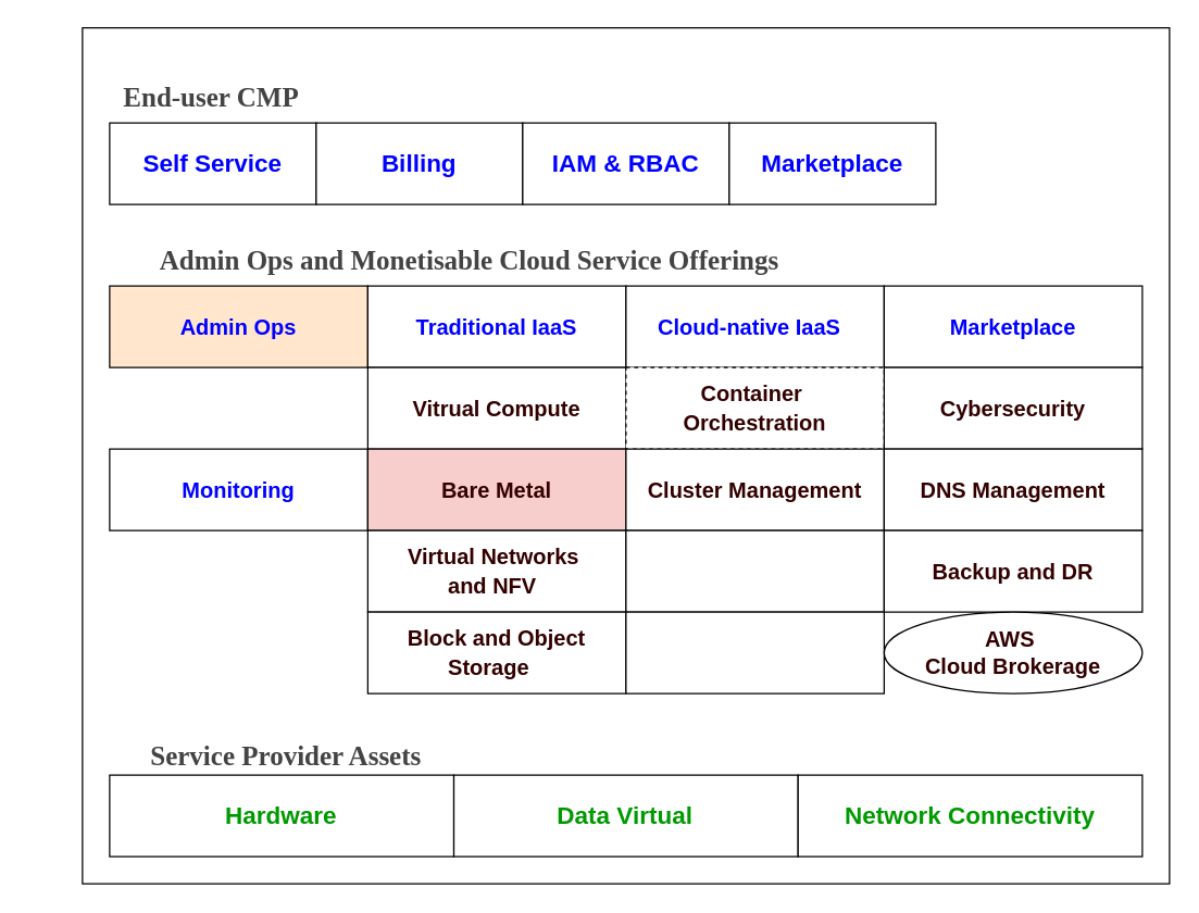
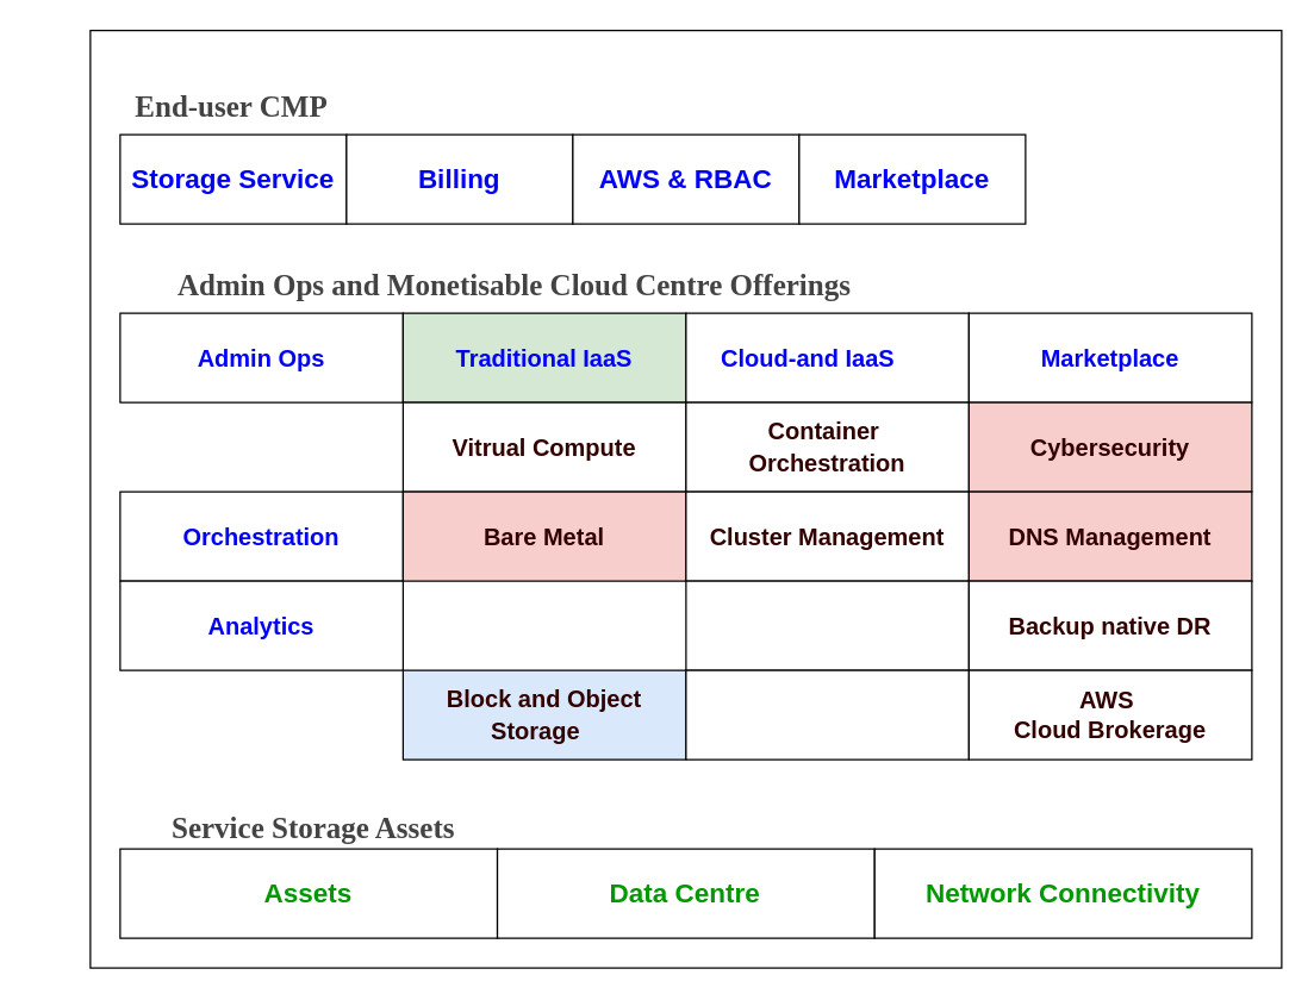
- <mxCell id="6" value="&lt;font color=&quot;#0000ff&quot; style=&quot;font-size: 18px;&quot;&gt;&lt;b&gt;Self Service&lt;/b&gt;&lt;/font&gt;" style="rounded=0;whiteSpace=wrap;html=1;fontStyle=0" parent="5" vertex="1"><mxGeometry width="152" height="60" as="geometry" /></mxCell>
+ <mxCell id="6" value="&lt;font color=&quot;#0000ff&quot; style=&quot;font-size: 18px;&quot;&gt;&lt;b&gt;Storage Service&lt;/b&gt;&lt;/font&gt;" style="rounded=0;whiteSpace=wrap;html=1;fontStyle=0" parent="5" vertex="1"><mxGeometry width="152" height="60" as="geometry" /></mxCell>
- <mxCell id="8" value="&lt;font style=&quot;font-size: 18px;&quot;&gt;IAM &amp;amp; RBAC&lt;/font&gt;" style="rounded=0;whiteSpace=wrap;html=1;fontStyle=1;fontSize=18;fontColor=#0000FF;" parent="5" vertex="1"><mxGeometry x="304" width="152" height="60" as="geometry" /></mxCell>
+ <mxCell id="8" value="&lt;font style=&quot;font-size: 18px;&quot;&gt;AWS &amp;amp; RBAC&lt;/font&gt;" style="rounded=0;whiteSpace=wrap;html=1;fontStyle=1;fontSize=18;fontColor=#0000FF;" parent="5" vertex="1"><mxGeometry x="304" width="152" height="60" as="geometry" /></mxCell>
- <mxCell id="4" value="&lt;p style=&quot;box-sizing: border-box; margin-top: 0px; text-align: left; background-color: rgb(255, 255, 255); font-size: 20px;&quot;&gt;&lt;font face=&quot;Tahoma&quot; style=&quot;font-size: 20px;&quot; color=&quot;#434343&quot;&gt;Admin Ops and Monetisable Cloud Service Offerings&lt;/font&gt;&lt;/p&gt;&lt;div style=&quot;box-sizing: border-box; color: rgb(47, 57, 65); font-family: &amp;quot;Lucida Grande&amp;quot;, &amp;quot;Lucida Sans&amp;quot;, &amp;quot;Lucida Sans Unicode&amp;quot;, sans-serif; font-size: 15px; text-align: left; background-color: rgb(255, 255, 255);&quot;&gt;&lt;/div&gt;" style="text;html=1;align=center;verticalAlign=middle;whiteSpace=wrap;rounded=0;fontStyle=1" parent="1" vertex="1"><mxGeometry x="30" y="190" width="630" height="20" as="geometry" /></mxCell>
+ <mxCell id="4" value="&lt;p style=&quot;box-sizing: border-box; margin-top: 0px; text-align: left; background-color: rgb(255, 255, 255); font-size: 20px;&quot;&gt;&lt;font face=&quot;Tahoma&quot; style=&quot;font-size: 20px;&quot; color=&quot;#434343&quot;&gt;Admin Ops and Monetisable Cloud Centre Offerings&lt;/font&gt;&lt;/p&gt;&lt;div style=&quot;box-sizing: border-box; color: rgb(47, 57, 65); font-family: &amp;quot;Lucida Grande&amp;quot;, &amp;quot;Lucida Sans&amp;quot;, &amp;quot;Lucida Sans Unicode&amp;quot;, sans-serif; font-size: 15px; text-align: left; background-color: rgb(255, 255, 255);&quot;&gt;&lt;/div&gt;" style="text;html=1;align=center;verticalAlign=middle;whiteSpace=wrap;rounded=0;fontStyle=1" parent="1" vertex="1"><mxGeometry x="30" y="190" width="630" height="20" as="geometry" /></mxCell>
- <mxCell id="11" value="&lt;font size=&quot;1&quot; style=&quot;&quot; color=&quot;#0000ff&quot;&gt;&lt;b style=&quot;font-style: normal; font-size: 16px;&quot;&gt;Admin Ops&lt;/b&gt;&lt;/font&gt;" style="rounded=0;whiteSpace=wrap;html=1;fontStyle=2;fillColor=#ffe6cc;" parent="10" vertex="1"><mxGeometry width="190" height="60" as="geometry" /></mxCell>
+ <mxCell id="11" value="&lt;font size=&quot;1&quot; style=&quot;&quot; color=&quot;#0000ff&quot;&gt;&lt;b style=&quot;font-style: normal; font-size: 16px;&quot;&gt;Admin Ops&lt;/b&gt;&lt;/font&gt;" style="rounded=0;whiteSpace=wrap;html=1;fontStyle=2" parent="10" vertex="1"><mxGeometry width="190" height="60" as="geometry" /></mxCell>
- <mxCell id="12" value="&lt;font style=&quot;font-size: 16px;&quot;&gt;Traditional IaaS&lt;/font&gt;" style="rounded=0;whiteSpace=wrap;html=1;fontStyle=1;fontColor=#0000FF;fontSize=18;" parent="10" vertex="1"><mxGeometry x="190" width="190" height="60" as="geometry" /></mxCell>
+ <mxCell id="12" value="&lt;font style=&quot;font-size: 16px;&quot;&gt;Traditional IaaS&lt;/font&gt;" style="rounded=0;whiteSpace=wrap;html=1;fontStyle=1;fontColor=#0000FF;fontSize=18;fillColor=#d5e8d4;" parent="10" vertex="1"><mxGeometry x="190" width="190" height="60" as="geometry" /></mxCell>
- <mxCell id="13" value="&lt;font style=&quot;font-size: 16px;&quot;&gt;Cloud-native IaaS&lt;span style=&quot;white-space:pre&quot;&gt;&#09;&lt;/span&gt;&lt;/font&gt;" style="rounded=0;whiteSpace=wrap;html=1;fontStyle=1;fontSize=18;fontColor=#0000FF;" parent="10" vertex="1"><mxGeometry x="380" width="190" height="60" as="geometry" /></mxCell>
+ <mxCell id="13" value="&lt;font style=&quot;font-size: 16px;&quot;&gt;Cloud-and IaaS&lt;span style=&quot;white-space:pre&quot;&gt;&#09;&lt;/span&gt;&lt;/font&gt;" style="rounded=0;whiteSpace=wrap;html=1;fontStyle=1;fontSize=18;fontColor=#0000FF;" parent="10" vertex="1"><mxGeometry x="380" width="190" height="60" as="geometry" /></mxCell>
- <mxCell id="17" value="&lt;font color=&quot;#330000&quot; style=&quot;font-size: 16px; font-style: normal;&quot;&gt;Container&amp;nbsp;&lt;/font&gt;&lt;div&gt;&lt;font color=&quot;#330000&quot; style=&quot;font-size: 16px; font-style: normal;&quot;&gt;Orchestration&lt;/font&gt;&lt;/div&gt;" style="rounded=0;whiteSpace=wrap;html=1;fontStyle=3;fontSize=18;fontColor=#0000FF;dashed=1;" parent="15" vertex="1"><mxGeometry x="380" width="190" height="60" as="geometry" /></mxCell>
+ <mxCell id="17" value="&lt;font color=&quot;#330000&quot; style=&quot;font-size: 16px; font-style: normal;&quot;&gt;Container&amp;nbsp;&lt;/font&gt;&lt;div&gt;&lt;font color=&quot;#330000&quot; style=&quot;font-size: 16px; font-style: normal;&quot;&gt;Orchestration&lt;/font&gt;&lt;/div&gt;" style="rounded=0;whiteSpace=wrap;html=1;fontStyle=3;fontSize=18;fontColor=#0000FF;" parent="15" vertex="1"><mxGeometry x="380" width="190" height="60" as="geometry" /></mxCell>
- <mxCell id="18" value="&lt;b style=&quot;&quot;&gt;&lt;font style=&quot;font-size: 16px;&quot; color=&quot;#330000&quot;&gt;Cybersecurity&lt;/font&gt;&lt;/b&gt;" style="rounded=0;whiteSpace=wrap;html=1;" parent="15" vertex="1"><mxGeometry x="570" width="190" height="60" as="geometry" /></mxCell>
+ <mxCell id="18" value="&lt;b style=&quot;&quot;&gt;&lt;font style=&quot;font-size: 16px;&quot; color=&quot;#330000&quot;&gt;Cybersecurity&lt;/font&gt;&lt;/b&gt;" style="rounded=0;whiteSpace=wrap;html=1;fillColor=#f8cecc;" parent="15" vertex="1"><mxGeometry x="570" width="190" height="60" as="geometry" /></mxCell>
- <mxCell id="20" value="&lt;font size=&quot;1&quot; color=&quot;#0000ff&quot; style=&quot;&quot;&gt;&lt;b style=&quot;font-size: 16px;&quot;&gt;Monitoring&lt;/b&gt;&lt;/font&gt;" style="rounded=0;whiteSpace=wrap;html=1;fontStyle=0" parent="19" vertex="1"><mxGeometry width="190" height="60" as="geometry" /></mxCell>
+ <mxCell id="20" value="&lt;font size=&quot;1&quot; color=&quot;#0000ff&quot; style=&quot;&quot;&gt;&lt;b style=&quot;font-size: 16px;&quot;&gt;Orchestration&lt;/b&gt;&lt;/font&gt;" style="rounded=0;whiteSpace=wrap;html=1;fontStyle=0" parent="19" vertex="1"><mxGeometry width="190" height="60" as="geometry" /></mxCell>
- <mxCell id="23" value="&lt;div&gt;&lt;b style=&quot;&quot;&gt;&lt;font style=&quot;font-size: 16px;&quot; color=&quot;#330000&quot;&gt;DNS Management&lt;/font&gt;&lt;/b&gt;&lt;/div&gt;" style="rounded=0;whiteSpace=wrap;html=1;" parent="19" vertex="1"><mxGeometry x="570" width="190" height="60" as="geometry" /></mxCell>
+ <mxCell id="23" value="&lt;div&gt;&lt;b style=&quot;&quot;&gt;&lt;font style=&quot;font-size: 16px;&quot; color=&quot;#330000&quot;&gt;DNS Management&lt;/font&gt;&lt;/b&gt;&lt;/div&gt;" style="rounded=0;whiteSpace=wrap;html=1;fillColor=#f8cecc;" parent="19" vertex="1"><mxGeometry x="570" width="190" height="60" as="geometry" /></mxCell>
+ <mxCell id="25" value="&lt;font size=&quot;1&quot; style=&quot;&quot; color=&quot;#0000ff&quot;&gt;&lt;b style=&quot;font-size: 16px; font-style: normal;&quot;&gt;Analytics&lt;/b&gt;&lt;/font&gt;" style="rounded=0;whiteSpace=wrap;html=1;fontStyle=2" parent="24" vertex="1"><mxGeometry width="190" height="60" as="geometry" /></mxCell>
- <mxCell id="26" value="&lt;font style=&quot;font-style: normal; font-size: 16px;&quot; color=&quot;#330000&quot;&gt;Virtual Networks&amp;nbsp;&lt;/font&gt;&lt;div&gt;&lt;font style=&quot;font-style: normal; font-size: 16px;&quot; color=&quot;#330000&quot;&gt;and NFV&lt;span style=&quot;white-space:pre&quot;&gt;&#09;&lt;/span&gt;&lt;/font&gt;&lt;/div&gt;" style="rounded=0;whiteSpace=wrap;html=1;fontStyle=3;fontColor=#0000FF;fontSize=18;" parent="24" vertex="1"><mxGeometry x="190" width="190" height="60" as="geometry" /></mxCell>
- <mxCell id="28" value="&lt;b style=&quot;&quot;&gt;&lt;font style=&quot;font-size: 16px;&quot; color=&quot;#330000&quot;&gt;Backup and DR&lt;/font&gt;&lt;/b&gt;" style="rounded=0;whiteSpace=wrap;html=1;" parent="24" vertex="1"><mxGeometry x="570" width="190" height="60" as="geometry" /></mxCell>
+ <mxCell id="28" value="&lt;b style=&quot;&quot;&gt;&lt;font style=&quot;font-size: 16px;&quot; color=&quot;#330000&quot;&gt;Backup native DR&lt;/font&gt;&lt;/b&gt;" style="rounded=0;whiteSpace=wrap;html=1;" parent="24" vertex="1"><mxGeometry x="570" width="190" height="60" as="geometry" /></mxCell>
- <mxCell id="30" value="&lt;font style=&quot;font-style: normal; font-size: 16px;&quot; color=&quot;#330000&quot;&gt;Block and Object Storage&lt;span style=&quot;white-space:pre&quot;&gt;&#09;&lt;/span&gt;&lt;/font&gt;" style="rounded=0;whiteSpace=wrap;html=1;fontStyle=3;fontColor=#0000FF;fontSize=18;" parent="29" vertex="1"><mxGeometry x="190" width="190" height="60" as="geometry" /></mxCell>
+ <mxCell id="30" value="&lt;font style=&quot;font-style: normal; font-size: 16px;&quot; color=&quot;#330000&quot;&gt;Block and Object Storage&lt;span style=&quot;white-space:pre&quot;&gt;&#09;&lt;/span&gt;&lt;/font&gt;" style="rounded=0;whiteSpace=wrap;html=1;fontStyle=3;fontColor=#0000FF;fontSize=18;fillColor=#dae8fc;" parent="29" vertex="1"><mxGeometry x="190" width="190" height="60" as="geometry" /></mxCell>
- <mxCell id="32" value="&lt;div&gt;&lt;b style=&quot;&quot;&gt;&lt;font style=&quot;font-size: 16px;&quot; color=&quot;#330000&quot;&gt;AWS&amp;nbsp;&lt;/font&gt;&lt;/b&gt;&lt;/div&gt;&lt;div&gt;&lt;b style=&quot;&quot;&gt;&lt;font style=&quot;font-size: 16px;&quot; color=&quot;#330000&quot;&gt;Cloud Brokerage&lt;/font&gt;&lt;/b&gt;&lt;/div&gt;" style="ellipse;whiteSpace=wrap;html=1;" parent="29" vertex="1"><mxGeometry x="570" width="190" height="60" as="geometry" /></mxCell>
+ <mxCell id="32" value="&lt;div&gt;&lt;b style=&quot;&quot;&gt;&lt;font style=&quot;font-size: 16px;&quot; color=&quot;#330000&quot;&gt;AWS&amp;nbsp;&lt;/font&gt;&lt;/b&gt;&lt;/div&gt;&lt;div&gt;&lt;b style=&quot;&quot;&gt;&lt;font style=&quot;font-size: 16px;&quot; color=&quot;#330000&quot;&gt;Cloud Brokerage&lt;/font&gt;&lt;/b&gt;&lt;/div&gt;" style="rounded=0;whiteSpace=wrap;html=1;" parent="29" vertex="1"><mxGeometry x="570" width="190" height="60" as="geometry" /></mxCell>
- <mxCell id="37" value="&lt;p style=&quot;box-sizing: border-box; margin-top: 0px; text-align: left; background-color: rgb(255, 255, 255);&quot;&gt;&lt;font face=&quot;Tahoma&quot; size=&quot;1&quot; color=&quot;#434343&quot;&gt;&lt;span style=&quot;font-size: 20px;&quot;&gt;Service Provider Assets&lt;/span&gt;&lt;/font&gt;&lt;/p&gt;&lt;div style=&quot;box-sizing: border-box; color: rgb(47, 57, 65); font-family: &amp;quot;Lucida Grande&amp;quot;, &amp;quot;Lucida Sans&amp;quot;, &amp;quot;Lucida Sans Unicode&amp;quot;, sans-serif; font-size: 15px; text-align: left; background-color: rgb(255, 255, 255);&quot;&gt;&lt;/div&gt;" style="text;html=1;align=center;verticalAlign=middle;whiteSpace=wrap;rounded=0;fontStyle=1" parent="1" vertex="1"><mxGeometry x="80" y="546" width="260" height="30" as="geometry" /></mxCell>
+ <mxCell id="37" value="&lt;p style=&quot;box-sizing: border-box; margin-top: 0px; text-align: left; background-color: rgb(255, 255, 255);&quot;&gt;&lt;font face=&quot;Tahoma&quot; size=&quot;1&quot; color=&quot;#434343&quot;&gt;&lt;span style=&quot;font-size: 20px;&quot;&gt;Service Storage Assets&lt;/span&gt;&lt;/font&gt;&lt;/p&gt;&lt;div style=&quot;box-sizing: border-box; color: rgb(47, 57, 65); font-family: &amp;quot;Lucida Grande&amp;quot;, &amp;quot;Lucida Sans&amp;quot;, &amp;quot;Lucida Sans Unicode&amp;quot;, sans-serif; font-size: 15px; text-align: left; background-color: rgb(255, 255, 255);&quot;&gt;&lt;/div&gt;" style="text;html=1;align=center;verticalAlign=middle;whiteSpace=wrap;rounded=0;fontStyle=1" parent="1" vertex="1"><mxGeometry x="80" y="546" width="260" height="30" as="geometry" /></mxCell>
- <mxCell id="34" value="&lt;font color=&quot;#009900&quot; style=&quot;font-size: 18px;&quot;&gt;&lt;b style=&quot;font-style: normal;&quot;&gt;Hardware&lt;/b&gt;&lt;/font&gt;" style="rounded=0;whiteSpace=wrap;html=1;fontStyle=2" parent="33" vertex="1"><mxGeometry width="253.333" height="60" as="geometry" /></mxCell>
+ <mxCell id="34" value="&lt;font color=&quot;#009900&quot; style=&quot;font-size: 18px;&quot;&gt;&lt;b style=&quot;font-style: normal;&quot;&gt;Assets&lt;/b&gt;&lt;/font&gt;" style="rounded=0;whiteSpace=wrap;html=1;fontStyle=2" parent="33" vertex="1"><mxGeometry width="253.333" height="60" as="geometry" /></mxCell>
- <mxCell id="35" value="&lt;font style=&quot;font-style: normal;&quot; color=&quot;#009900&quot;&gt;Data Virtual&lt;/font&gt;" style="rounded=0;whiteSpace=wrap;html=1;fontStyle=3;fontColor=#0000FF;fontSize=18;" parent="33" vertex="1"><mxGeometry x="253.333" width="253.333" height="60" as="geometry" /></mxCell>
+ <mxCell id="35" value="&lt;font style=&quot;font-style: normal;&quot; color=&quot;#009900&quot;&gt;Data Centre&lt;/font&gt;" style="rounded=0;whiteSpace=wrap;html=1;fontStyle=3;fontColor=#0000FF;fontSize=18;" parent="33" vertex="1"><mxGeometry x="253.333" width="253.333" height="60" as="geometry" /></mxCell>
